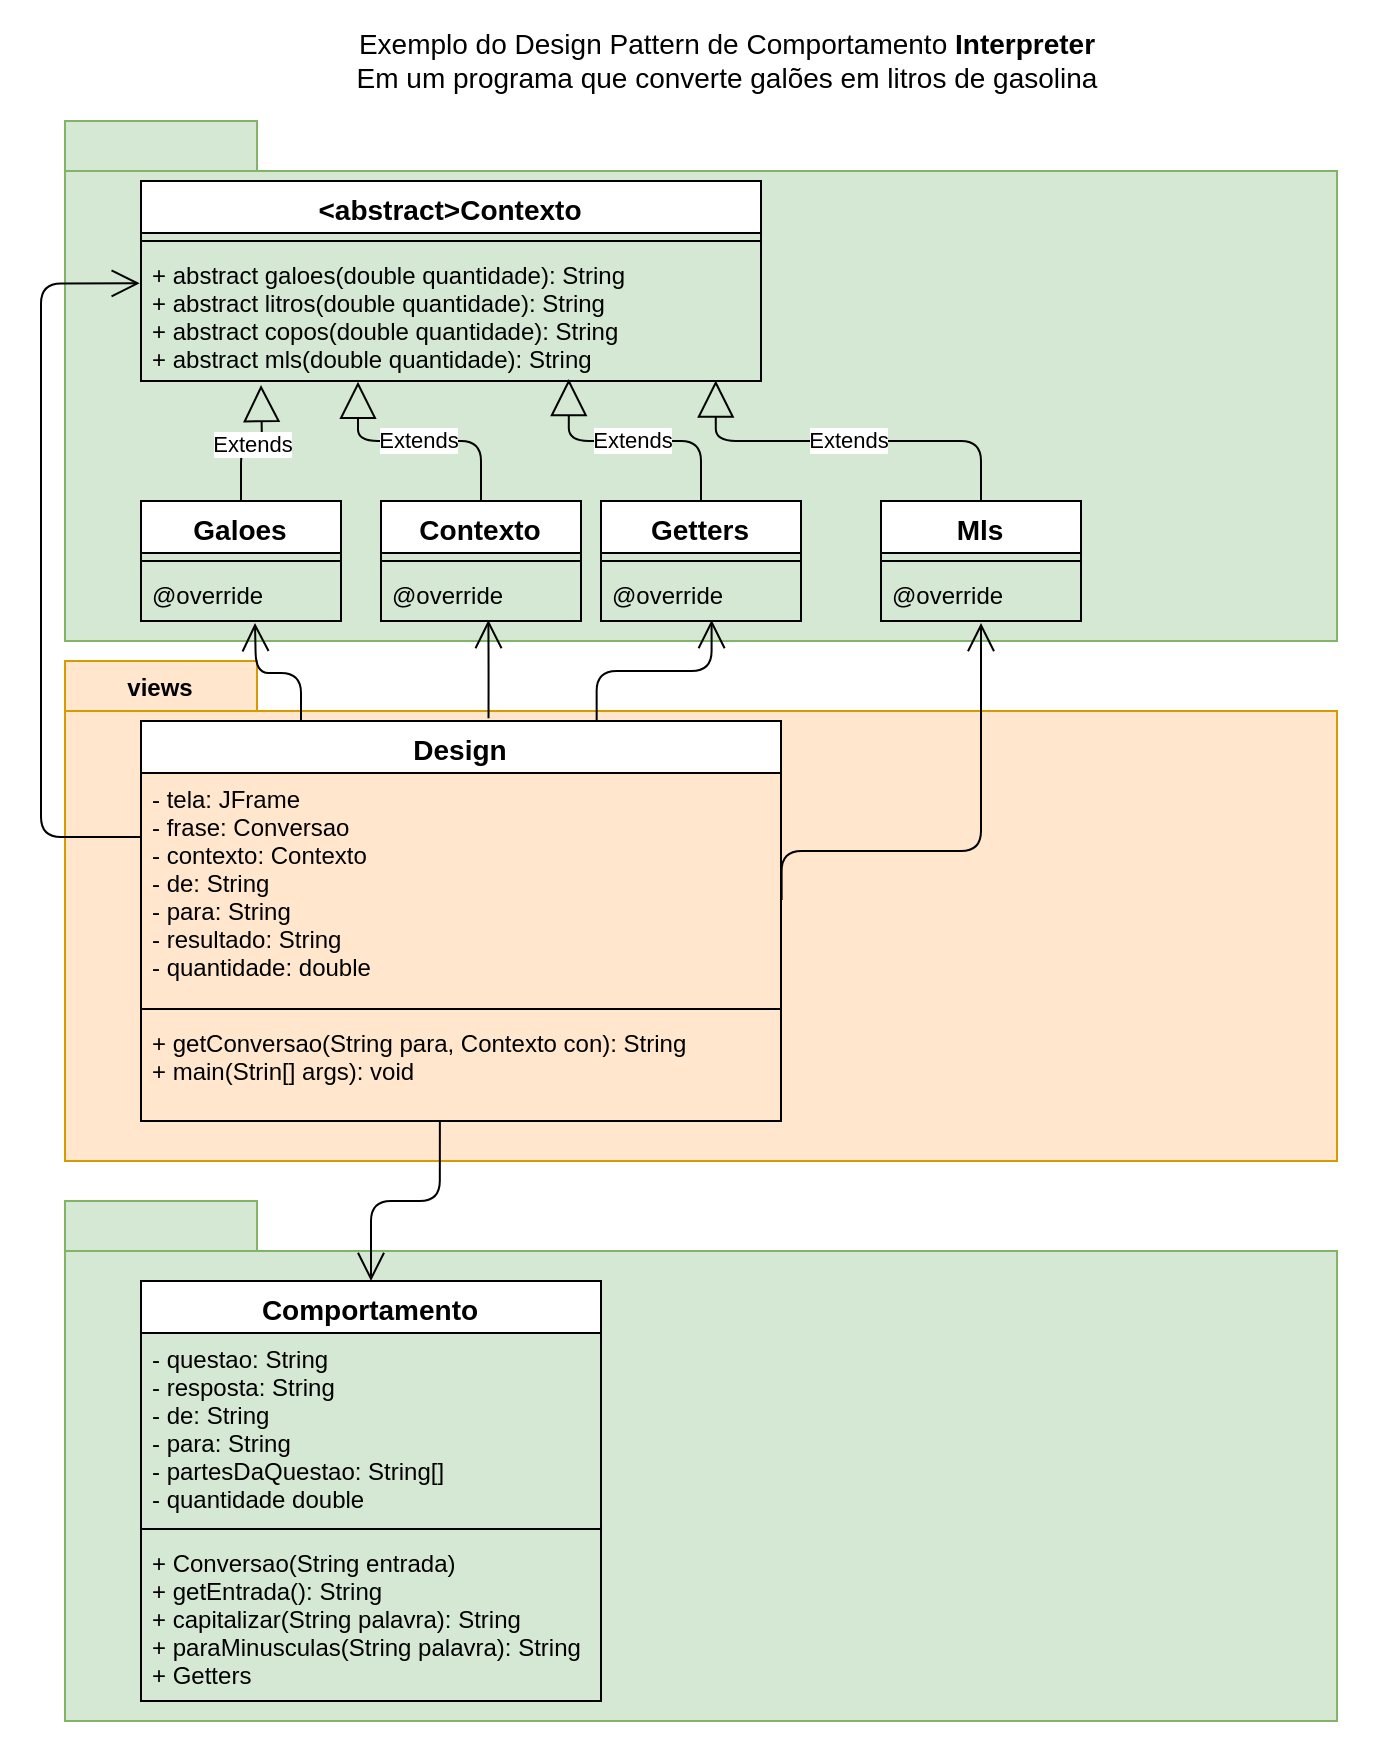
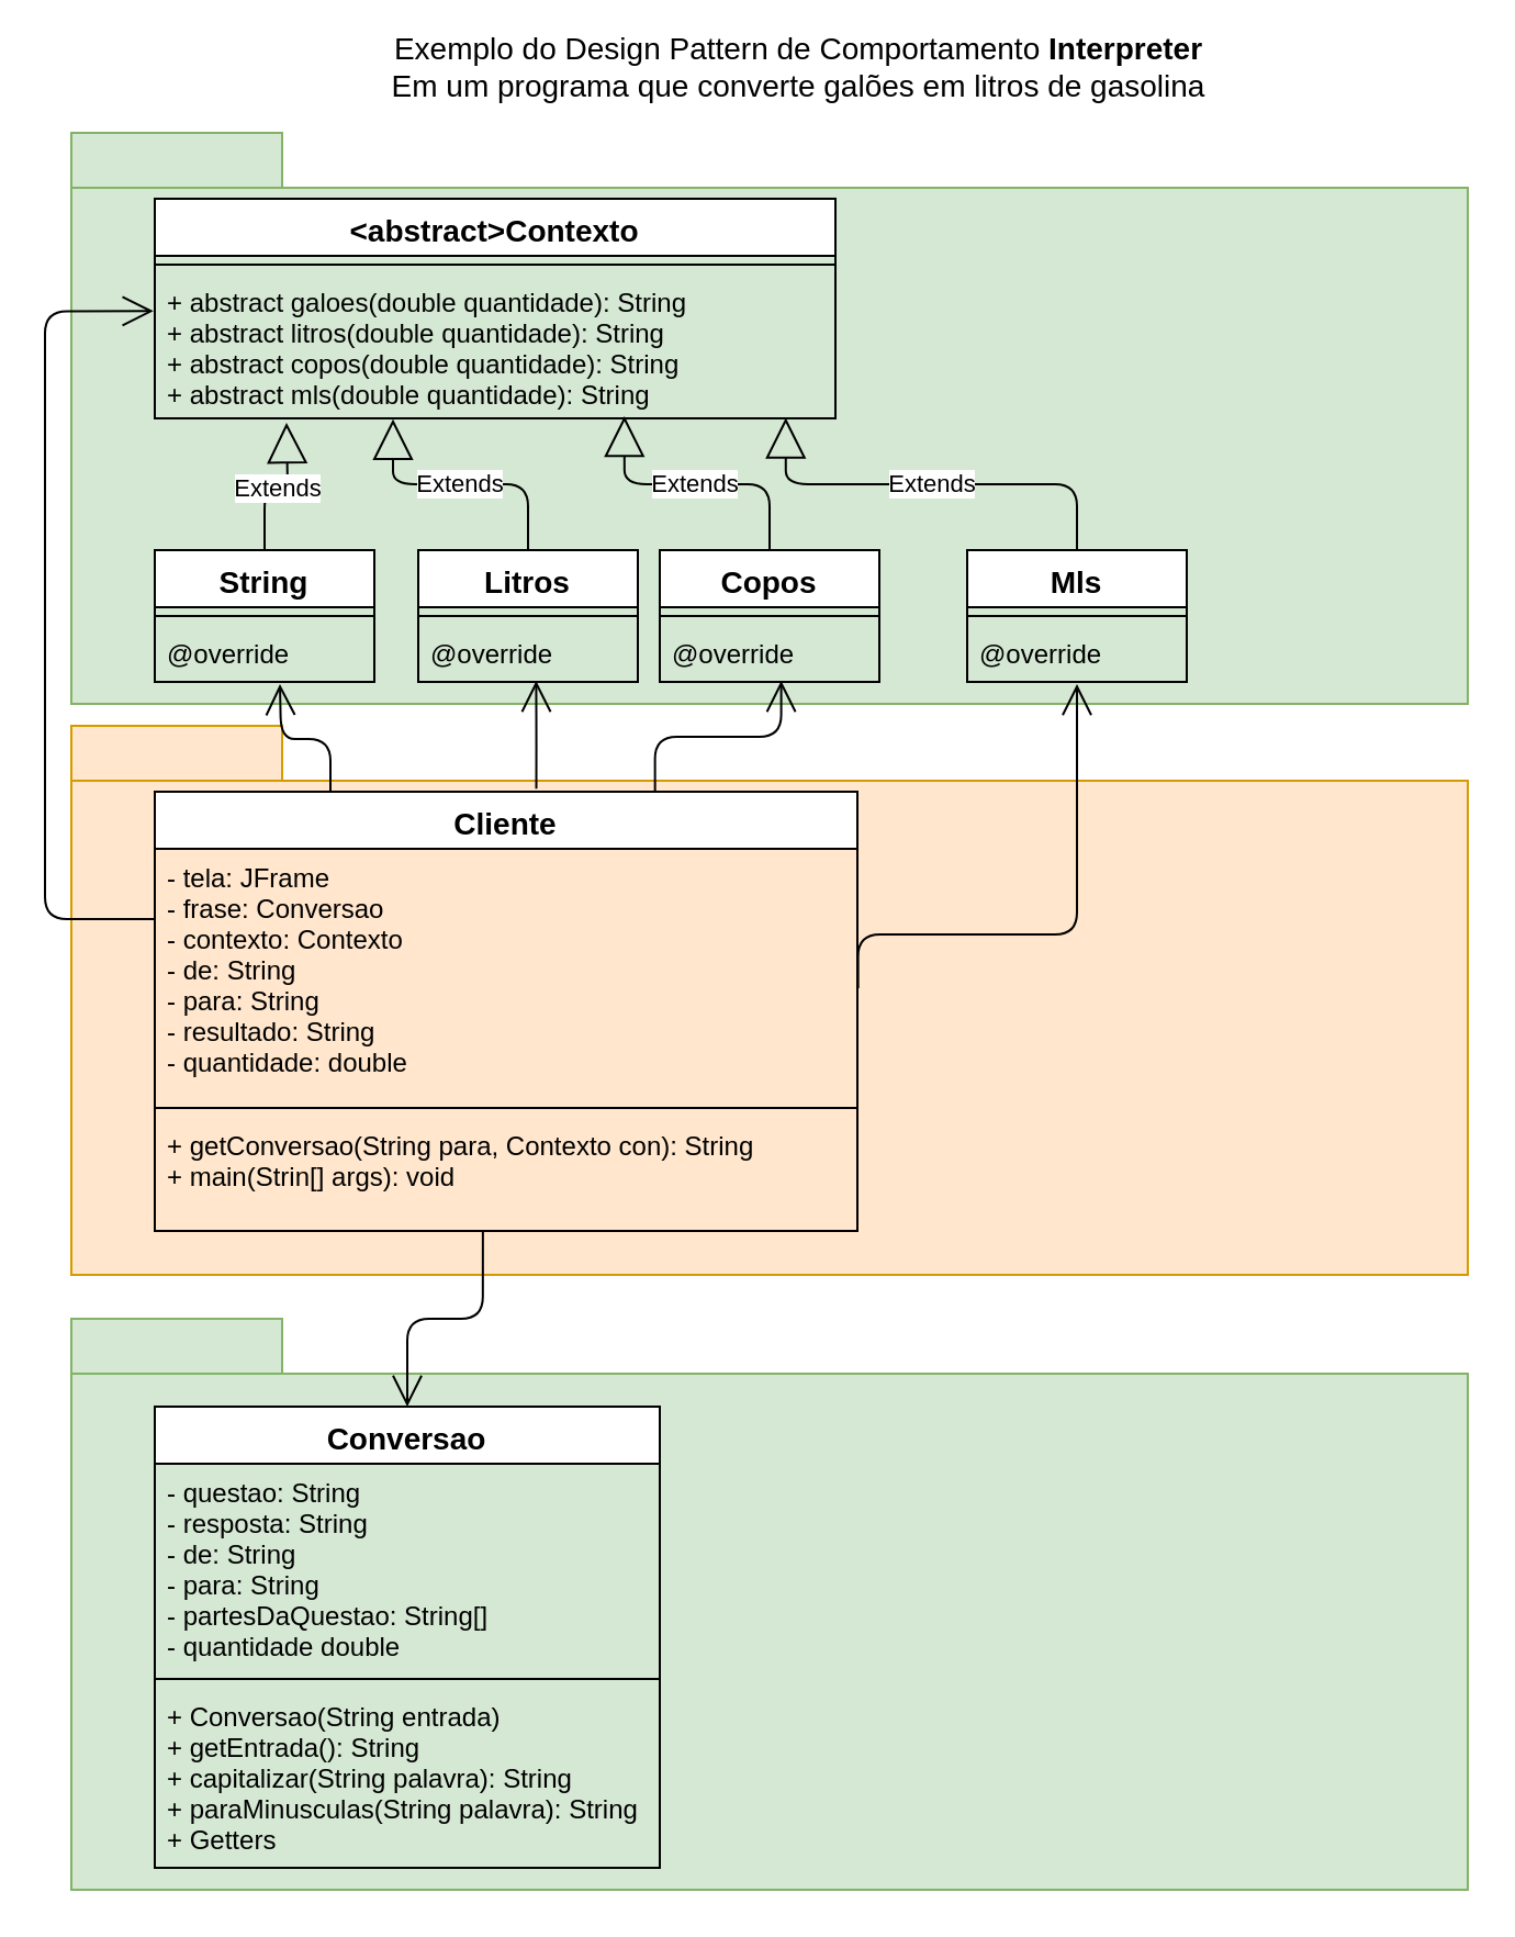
- <mxCell id="17" value="Galoes" style="swimlane;fontStyle=1;align=center;verticalAlign=top;childLayout=stackLayout;horizontal=1;startSize=26;horizontalStack=0;resizeParent=1;resizeParentMax=0;resizeLast=0;collapsible=1;marginBottom=0;fontSize=14;" vertex="1" parent="1"><mxGeometry x="70" y="250" width="100" height="60" as="geometry" /></mxCell>
+ <mxCell id="17" value="String" style="swimlane;fontStyle=1;align=center;verticalAlign=top;childLayout=stackLayout;horizontal=1;startSize=26;horizontalStack=0;resizeParent=1;resizeParentMax=0;resizeLast=0;collapsible=1;marginBottom=0;fontSize=14;" vertex="1" parent="1"><mxGeometry x="70" y="250" width="100" height="60" as="geometry" /></mxCell>
- <mxCell id="21" value="Contexto" style="swimlane;fontStyle=1;align=center;verticalAlign=top;childLayout=stackLayout;horizontal=1;startSize=26;horizontalStack=0;resizeParent=1;resizeParentMax=0;resizeLast=0;collapsible=1;marginBottom=0;fontSize=14;" vertex="1" parent="1"><mxGeometry x="190" y="250" width="100" height="60" as="geometry" /></mxCell>
+ <mxCell id="21" value="Litros" style="swimlane;fontStyle=1;align=center;verticalAlign=top;childLayout=stackLayout;horizontal=1;startSize=26;horizontalStack=0;resizeParent=1;resizeParentMax=0;resizeLast=0;collapsible=1;marginBottom=0;fontSize=14;" vertex="1" parent="1"><mxGeometry x="190" y="250" width="100" height="60" as="geometry" /></mxCell>
- <mxCell id="24" value="Getters" style="swimlane;fontStyle=1;align=center;verticalAlign=top;childLayout=stackLayout;horizontal=1;startSize=26;horizontalStack=0;resizeParent=1;resizeParentMax=0;resizeLast=0;collapsible=1;marginBottom=0;fontSize=14;" vertex="1" parent="1"><mxGeometry x="300" y="250" width="100" height="60" as="geometry" /></mxCell>
+ <mxCell id="24" value="Copos" style="swimlane;fontStyle=1;align=center;verticalAlign=top;childLayout=stackLayout;horizontal=1;startSize=26;horizontalStack=0;resizeParent=1;resizeParentMax=0;resizeLast=0;collapsible=1;marginBottom=0;fontSize=14;" vertex="1" parent="1"><mxGeometry x="300" y="250" width="100" height="60" as="geometry" /></mxCell>
- <mxCell id="39" value="views" style="text;align=center;fontStyle=1;verticalAlign=middle;spacingLeft=3;spacingRight=3;strokeColor=none;rotatable=0;points=[[0,0.5],[1,0.5]];portConstraint=eastwest;" vertex="1" parent="1"><mxGeometry x="40" y="330" width="80" height="26" as="geometry" /></mxCell>
- <mxCell id="13" value="Design" style="swimlane;fontStyle=1;align=center;verticalAlign=top;childLayout=stackLayout;horizontal=1;startSize=26;horizontalStack=0;resizeParent=1;resizeParentMax=0;resizeLast=0;collapsible=1;marginBottom=0;fontSize=14;" parent="1" vertex="1"><mxGeometry x="70" y="360" width="320" height="200" as="geometry" /></mxCell>
+ <mxCell id="13" value="Cliente" style="swimlane;fontStyle=1;align=center;verticalAlign=top;childLayout=stackLayout;horizontal=1;startSize=26;horizontalStack=0;resizeParent=1;resizeParentMax=0;resizeLast=0;collapsible=1;marginBottom=0;fontSize=14;" parent="1" vertex="1"><mxGeometry x="70" y="360" width="320" height="200" as="geometry" /></mxCell>
- <mxCell id="6" value="Comportamento" style="swimlane;fontStyle=1;align=center;verticalAlign=top;childLayout=stackLayout;horizontal=1;startSize=26;horizontalStack=0;resizeParent=1;resizeParentMax=0;resizeLast=0;collapsible=1;marginBottom=0;fontSize=14;" parent="1" vertex="1"><mxGeometry x="70" y="640" width="230" height="210" as="geometry" /></mxCell>
+ <mxCell id="6" value="Conversao" style="swimlane;fontStyle=1;align=center;verticalAlign=top;childLayout=stackLayout;horizontal=1;startSize=26;horizontalStack=0;resizeParent=1;resizeParentMax=0;resizeLast=0;collapsible=1;marginBottom=0;fontSize=14;" parent="1" vertex="1"><mxGeometry x="70" y="640" width="230" height="210" as="geometry" /></mxCell>
